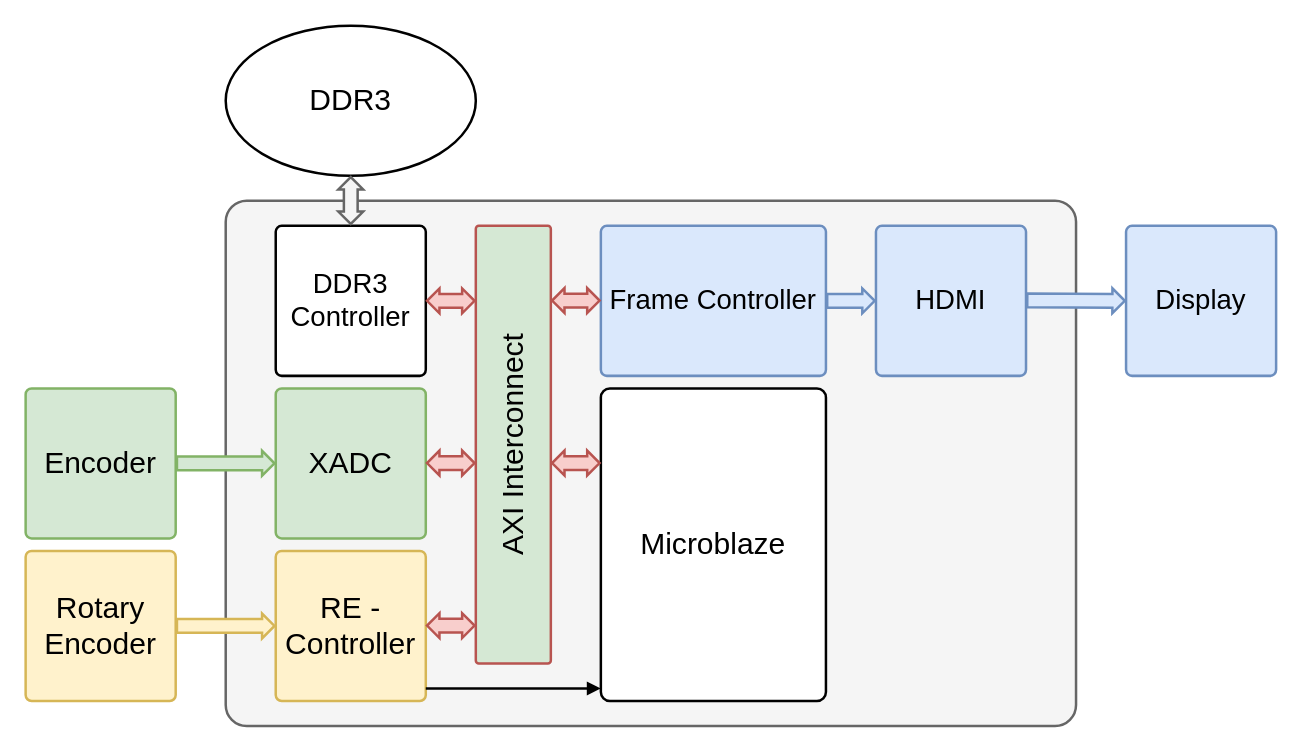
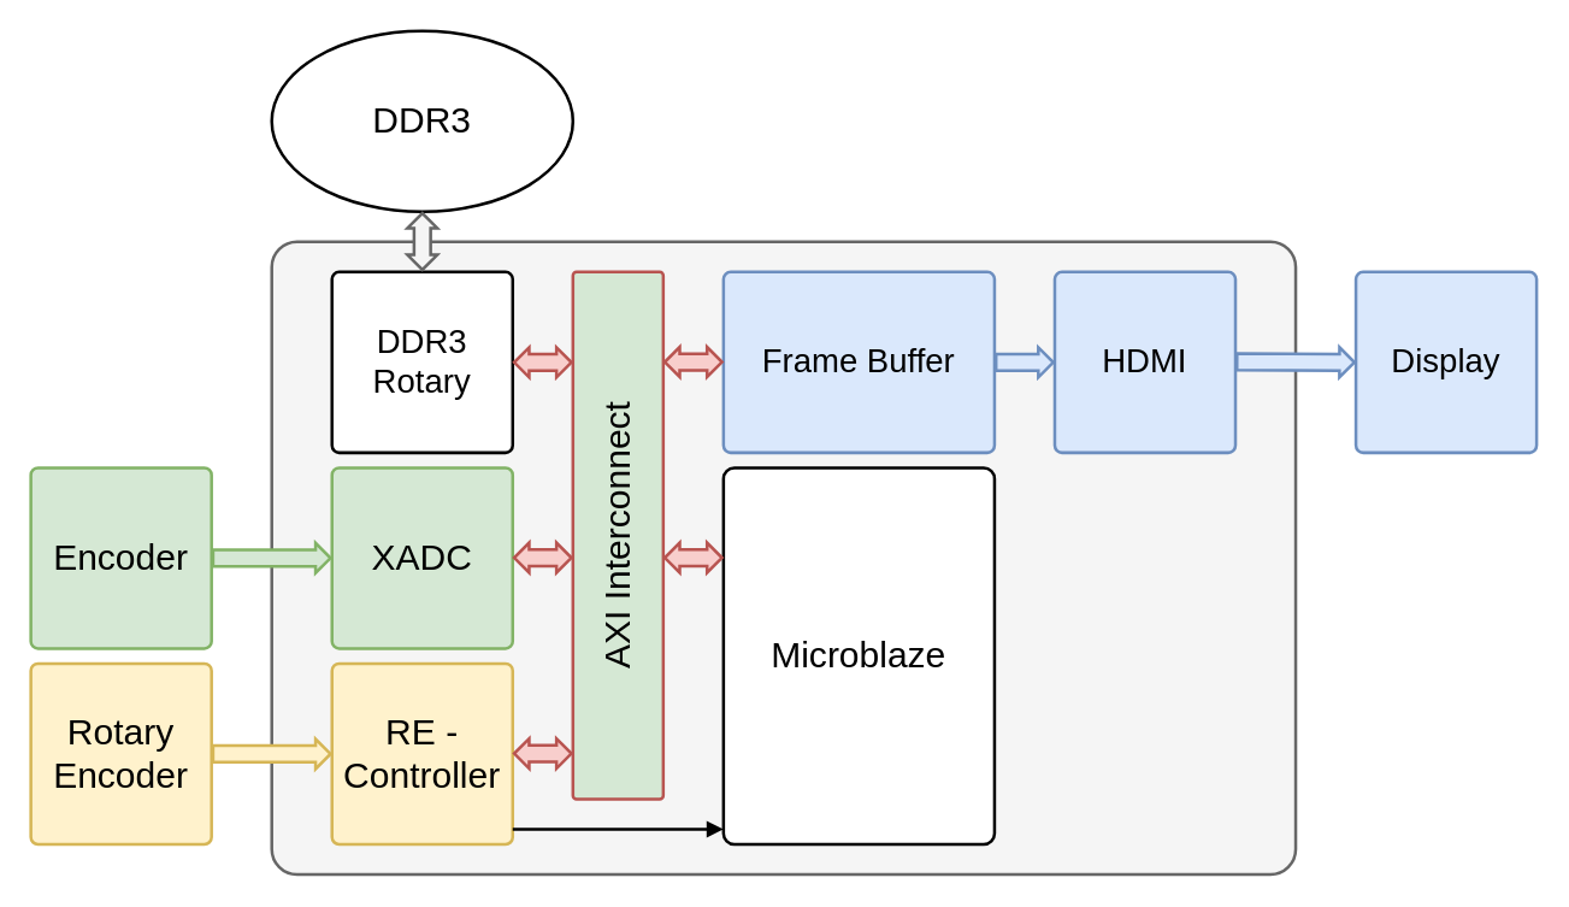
- <mxCell id="13" value="DDR3 Controller" style="rounded=1;whiteSpace=wrap;html=1;arcSize=4;fontSize=22;strokeWidth=2;" vertex="1" parent="1"><mxGeometry x="220" y="180" width="120" height="120" as="geometry" /></mxCell>
+ <mxCell id="13" value="DDR3 Rotary" style="rounded=1;whiteSpace=wrap;html=1;arcSize=4;fontSize=22;strokeWidth=2;" vertex="1" parent="1"><mxGeometry x="220" y="180" width="120" height="120" as="geometry" /></mxCell>
- <mxCell id="19" value="Frame Controller" style="rounded=1;whiteSpace=wrap;html=1;arcSize=4;fontSize=22;strokeWidth=2;fillColor=#dae8fc;strokeColor=#6c8ebf;" vertex="1" parent="1"><mxGeometry x="480" y="180" width="180" height="120" as="geometry" /></mxCell>
+ <mxCell id="19" value="Frame Buffer" style="rounded=1;whiteSpace=wrap;html=1;arcSize=4;fontSize=22;strokeWidth=2;fillColor=#dae8fc;strokeColor=#6c8ebf;" vertex="1" parent="1"><mxGeometry x="480" y="180" width="180" height="120" as="geometry" /></mxCell>
